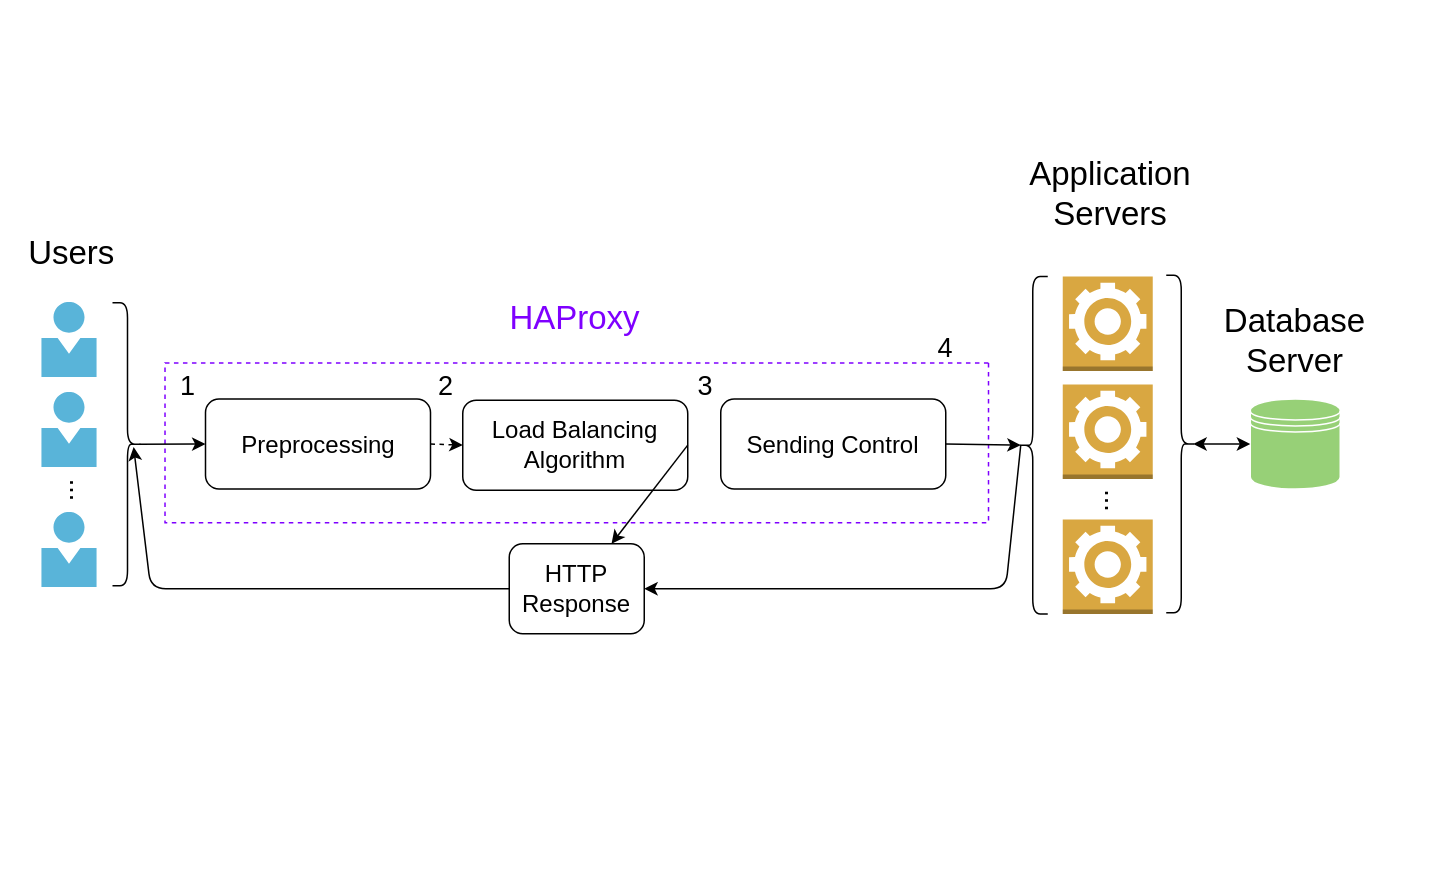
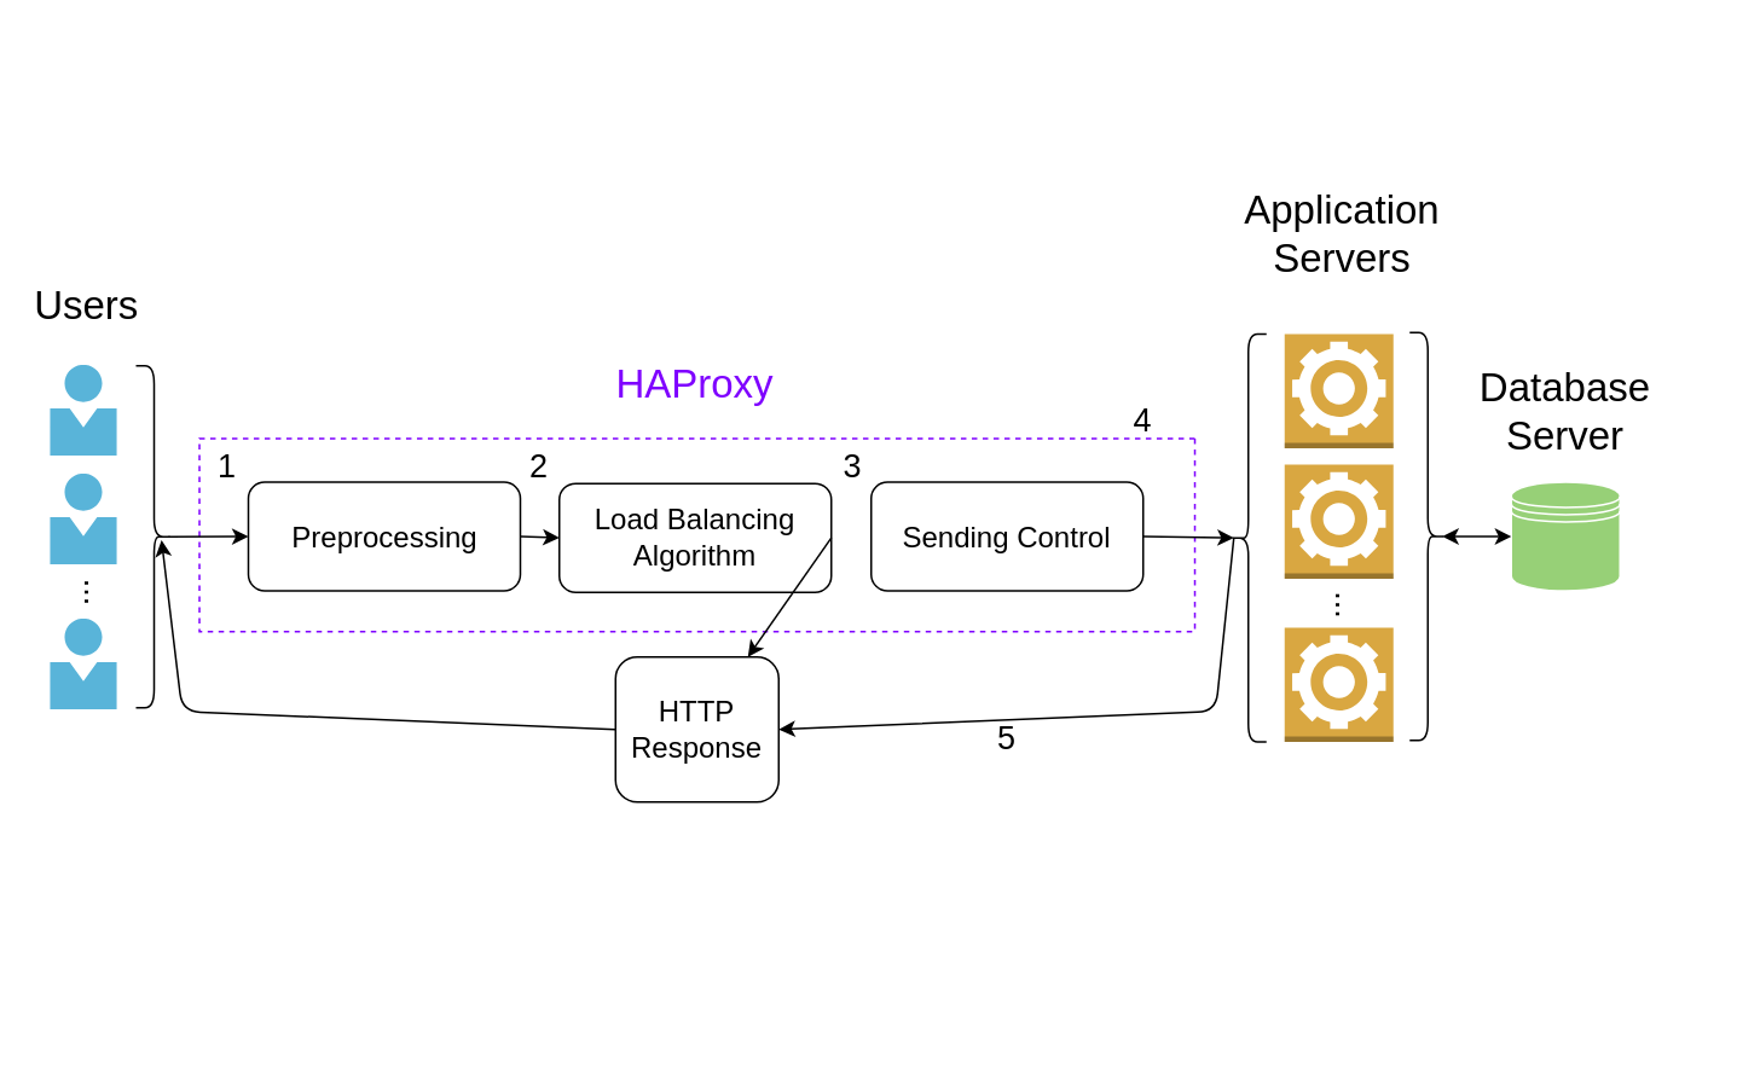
- <mxCell id="7" value="" style="endArrow=classic;startArrow=none;html=1;rounded=0;fontSize=18;exitX=1;exitY=0.5;exitDx=0;exitDy=0;entryX=0;entryY=0.5;entryDx=0;entryDy=0;startFill=0;dashed=1;" parent="1" source="4" target="5" edge="1"><mxGeometry width="50" height="50" relative="1" as="geometry"><mxPoint x="460" y="455.5" as="sourcePoint" /><mxPoint x="510" y="405.5" as="targetPoint" /></mxGeometry></mxCell>
+ <mxCell id="7" value="" style="endArrow=classic;startArrow=none;html=1;rounded=0;fontSize=18;exitX=1;exitY=0.5;exitDx=0;exitDy=0;entryX=0;entryY=0.5;entryDx=0;entryDy=0;startFill=0;" parent="1" source="4" target="5" edge="1"><mxGeometry width="50" height="50" relative="1" as="geometry"><mxPoint x="460" y="455.5" as="sourcePoint" /><mxPoint x="510" y="405.5" as="targetPoint" /></mxGeometry></mxCell>
- <mxCell id="15" value="&lt;font style=&quot;font-size: 16px;&quot;&gt;HTTP Response&lt;/font&gt;" style="rounded=1;whiteSpace=wrap;html=1;" parent="1" vertex="1"><mxGeometry x="339" y="362" width="90" height="60" as="geometry" /></mxCell>
+ <mxCell id="15" value="&lt;font style=&quot;font-size: 16px;&quot;&gt;HTTP Response&lt;/font&gt;" style="rounded=1;whiteSpace=wrap;html=1;" parent="1" vertex="1"><mxGeometry x="339" y="362" width="90" height="80" as="geometry" /></mxCell>
+ <mxCell id="35" value="5" style="text;html=1;strokeColor=none;fillColor=none;align=center;verticalAlign=middle;whiteSpace=wrap;rounded=0;fontSize=18;" parent="1" vertex="1"><mxGeometry x="540" y="392" width="30" height="30" as="geometry" /></mxCell>
